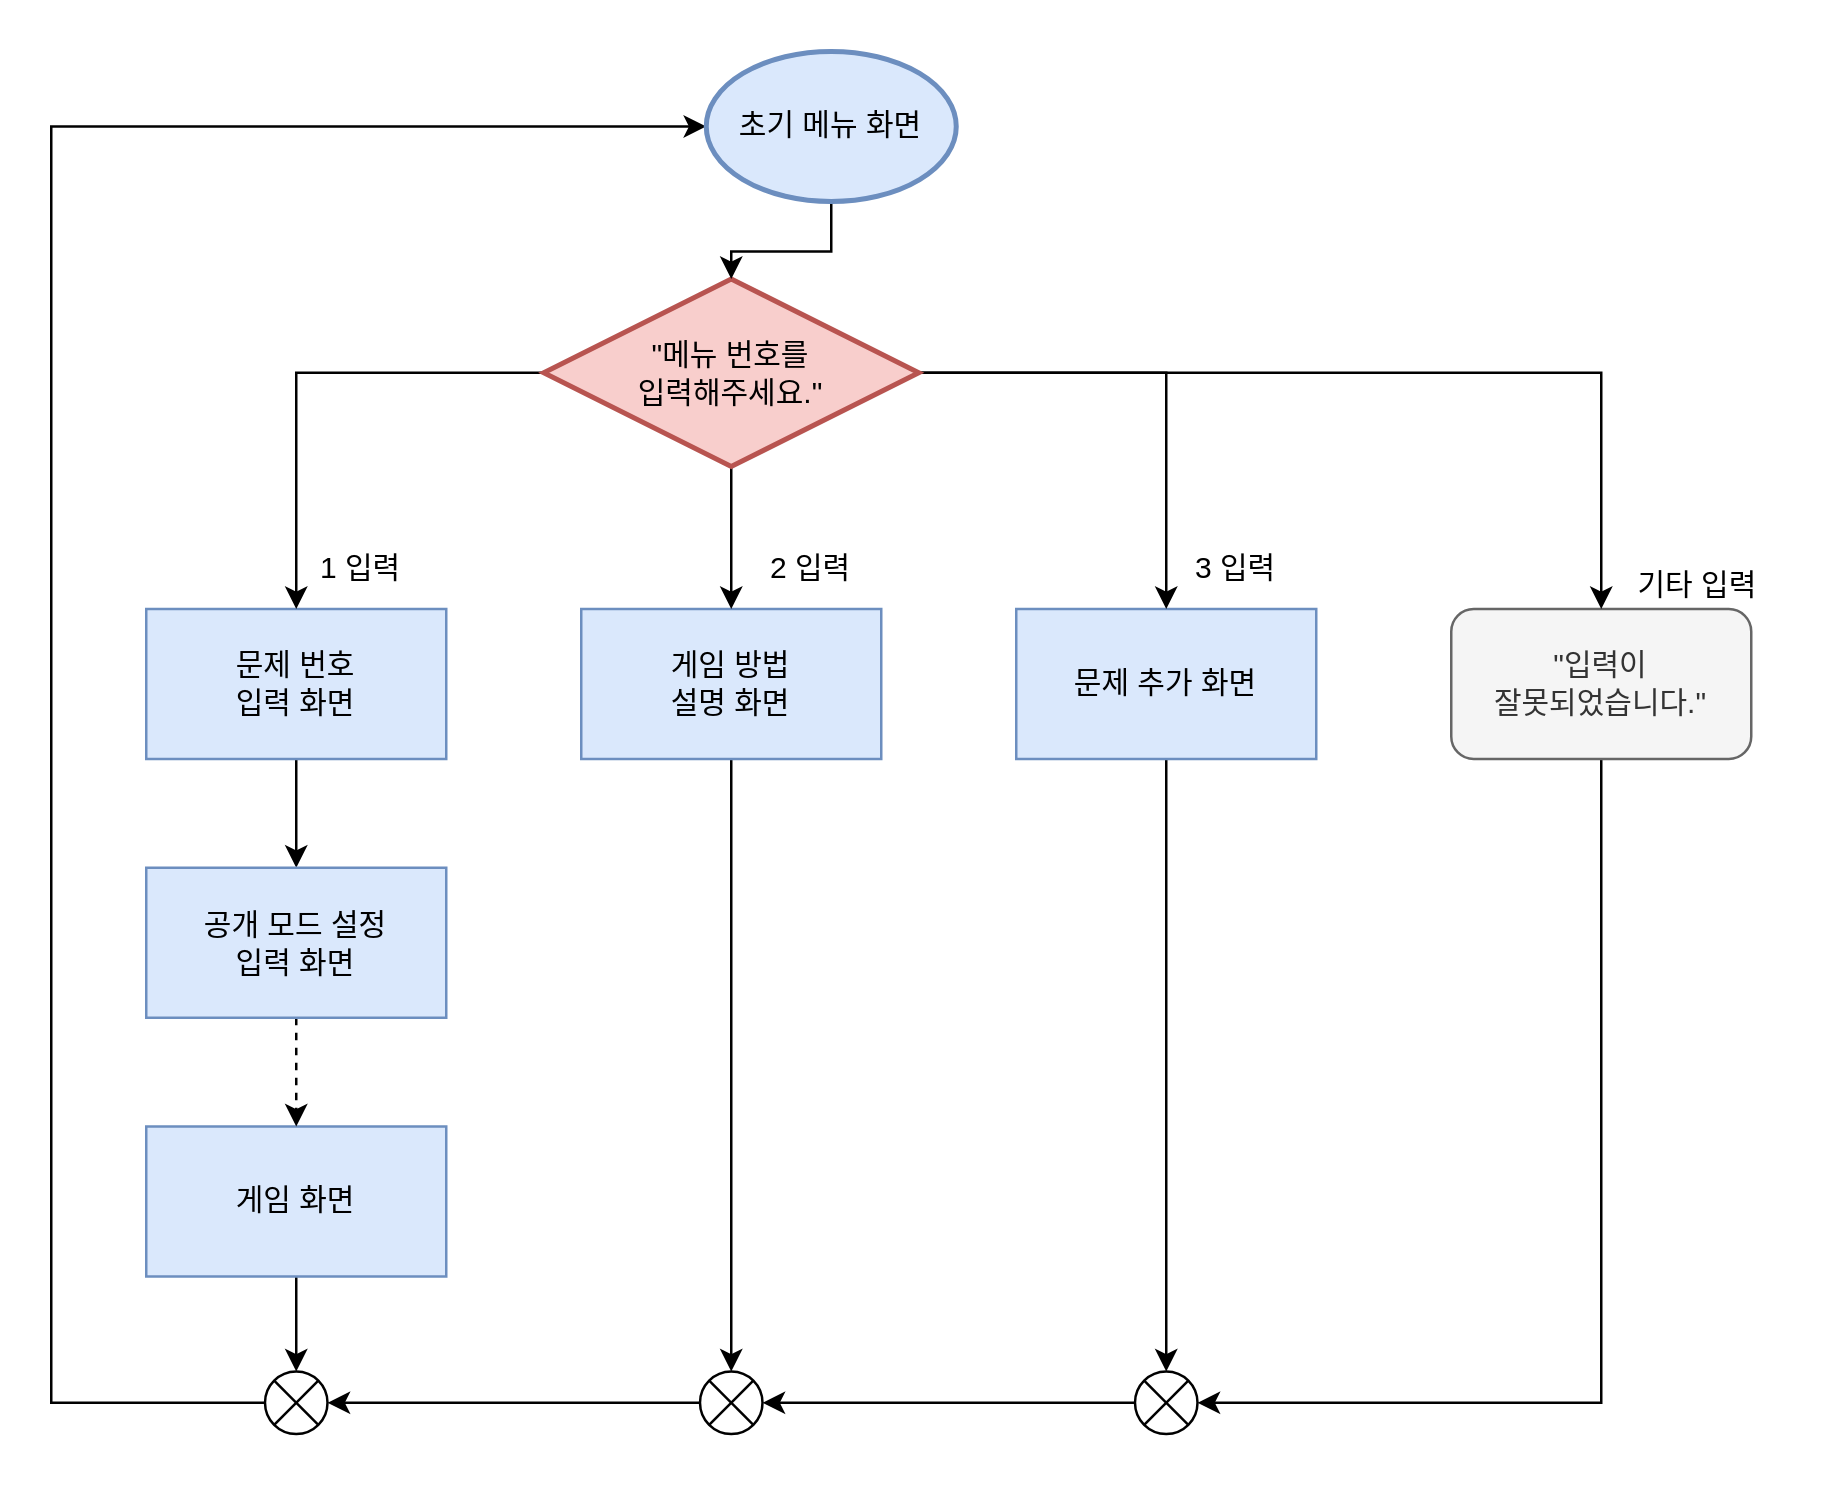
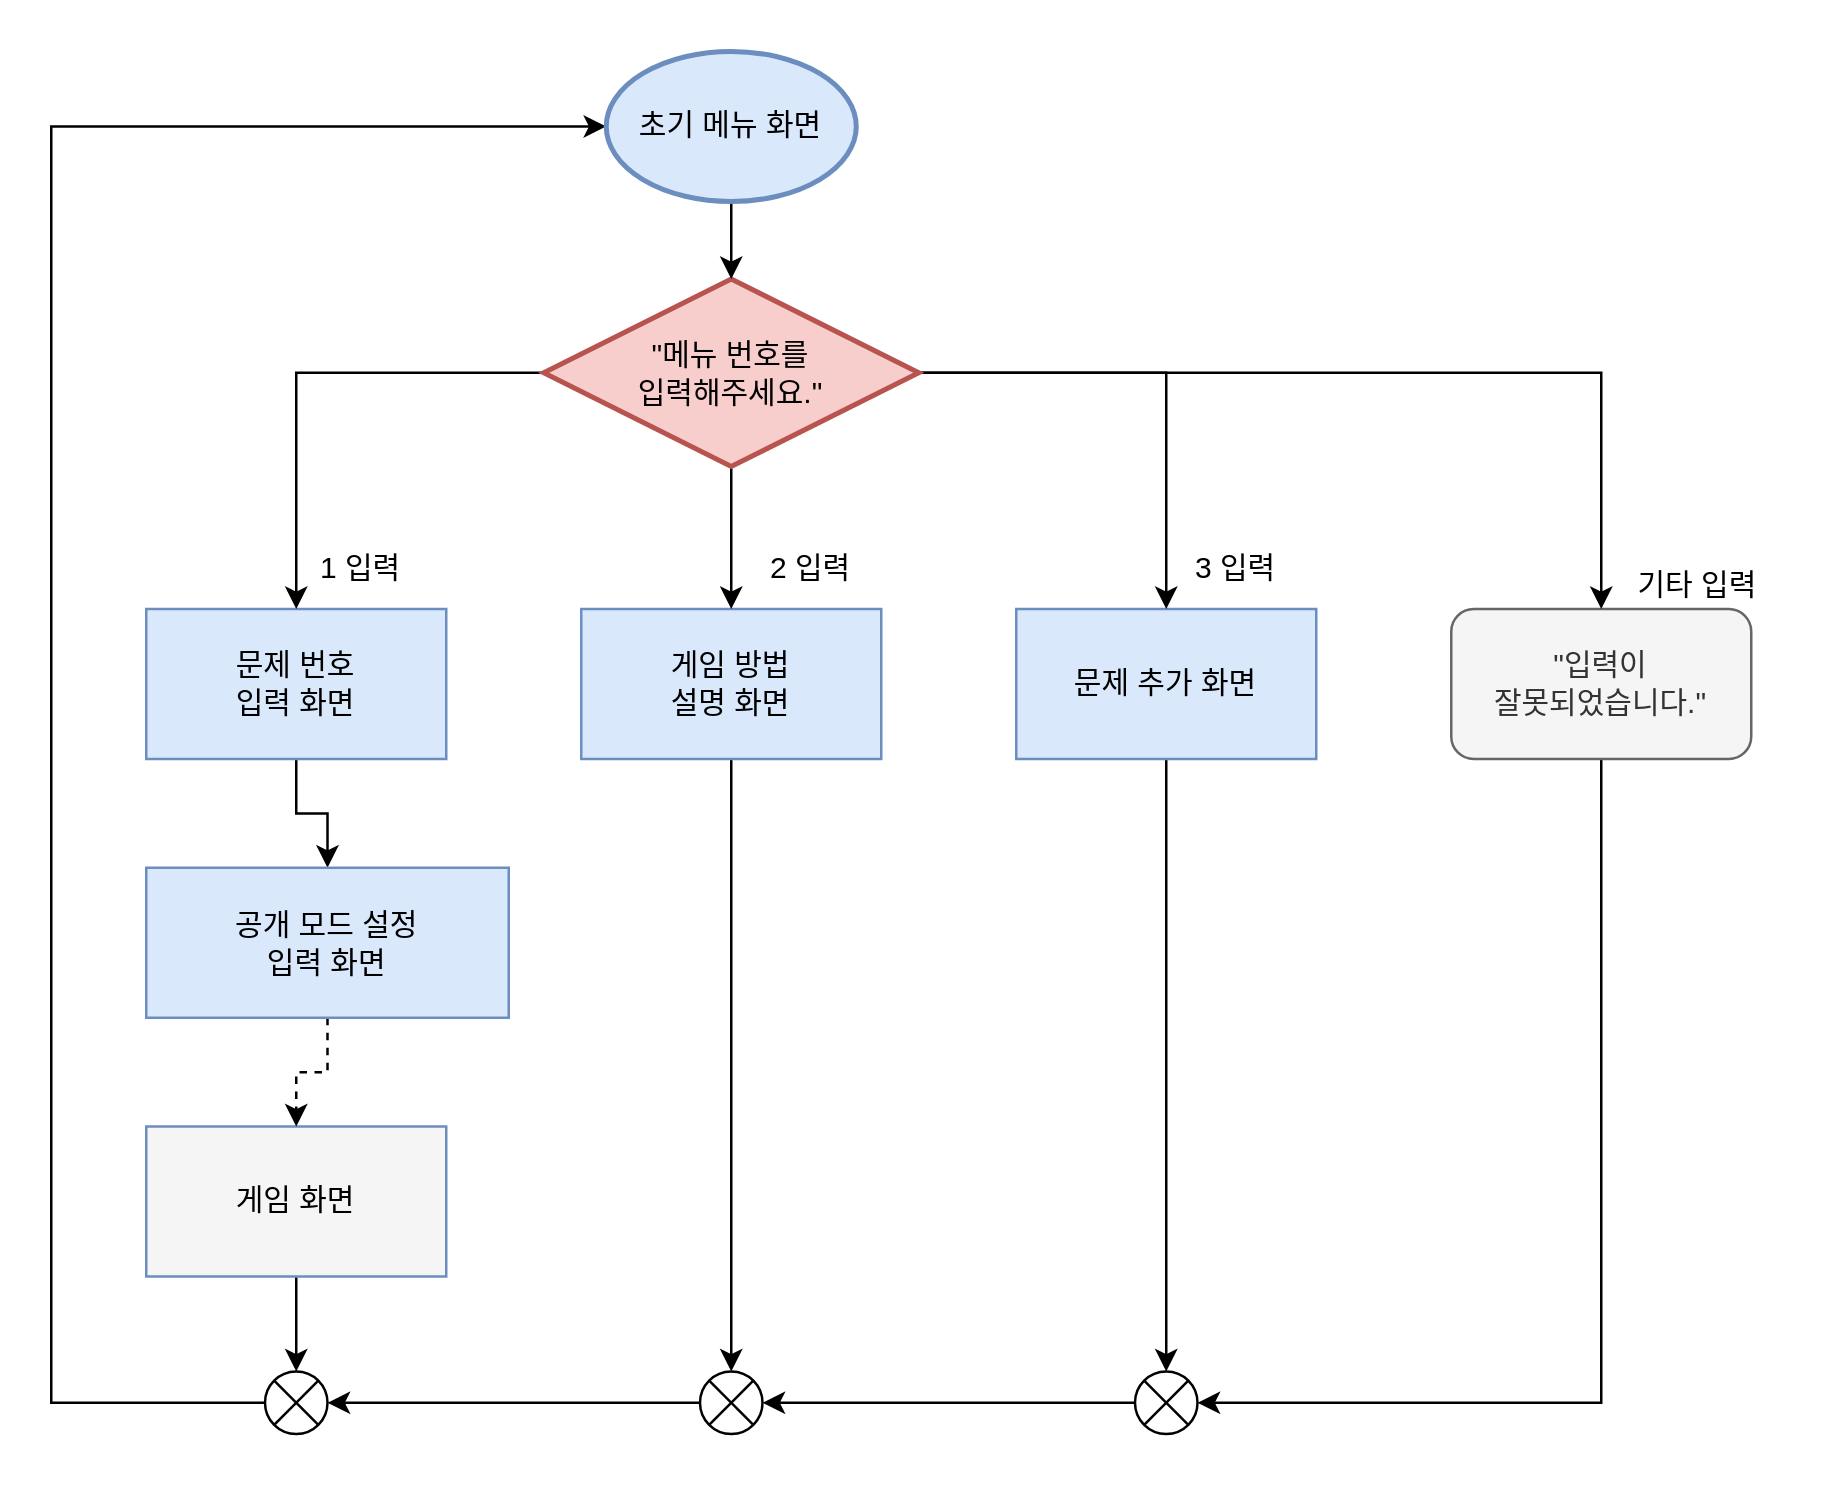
- <mxCell id="30" value="초기 메뉴 화면" style="strokeWidth=2;html=1;shape=mxgraph.flowchart.start_1;whiteSpace=wrap;fillColor=#dae8fc;strokeColor=#6c8ebf;" vertex="1" parent="1"><mxGeometry x="282" y="20" width="100" height="60" as="geometry" /></mxCell>
+ <mxCell id="30" value="초기 메뉴 화면" style="strokeWidth=2;html=1;shape=mxgraph.flowchart.start_1;whiteSpace=wrap;fillColor=#dae8fc;strokeColor=#6c8ebf;" vertex="1" parent="1"><mxGeometry x="242" y="20" width="100" height="60" as="geometry" /></mxCell>
- <mxCell id="17" value="공개 모드 설정&lt;br&gt;입력 화면" style="rounded=0;whiteSpace=wrap;html=1;fillColor=#dae8fc;strokeColor=#6c8ebf;" parent="1" vertex="1"><mxGeometry x="58" y="346.5" width="120" height="60" as="geometry" /></mxCell>
+ <mxCell id="17" value="공개 모드 설정&lt;br&gt;입력 화면" style="rounded=0;whiteSpace=wrap;html=1;fillColor=#dae8fc;strokeColor=#6c8ebf;" parent="1" vertex="1"><mxGeometry x="58" y="346.5" width="145" height="60" as="geometry" /></mxCell>
- <mxCell id="6" value="게임 화면" style="rounded=0;whiteSpace=wrap;html=1;fillColor=#dae8fc;strokeColor=#6c8ebf;" parent="1" vertex="1"><mxGeometry x="58" y="450" width="120" height="60" as="geometry" /></mxCell>
+ <mxCell id="6" value="게임 화면" style="rounded=0;whiteSpace=wrap;html=1;fillColor=#f5f5f5;strokeColor=#6c8ebf;" parent="1" vertex="1"><mxGeometry x="58" y="450" width="120" height="60" as="geometry" /></mxCell>
